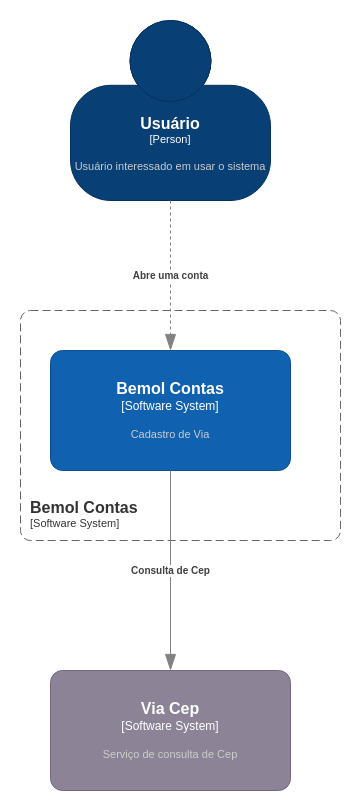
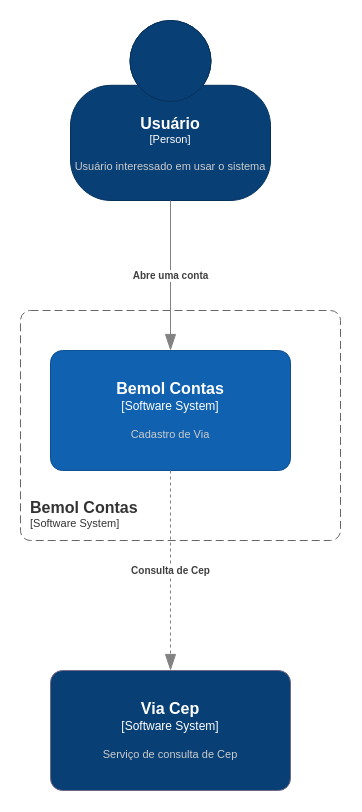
- <mxCell id="6" value="&lt;div style=&quot;text-align: left&quot;&gt;&lt;div style=&quot;text-align: center&quot;&gt;&lt;b&gt;Abre uma conta&lt;/b&gt;&lt;/div&gt;" style="endArrow=blockThin;html=1;fontSize=10;fontColor=#404040;strokeWidth=1;endFill=1;strokeColor=#828282;elbow=vertical;metaEdit=1;endSize=14;startSize=14;jumpStyle=arc;jumpSize=16;rounded=0;edgeStyle=orthogonalEdgeStyle;exitX=0.5;exitY=1;exitDx=0;exitDy=0;exitPerimeter=0;entryX=0.5;entryY=0;entryDx=0;entryDy=0;entryPerimeter=0;dashed=1;" parent="1" source="2" target="3" edge="1"><mxGeometry width="240" relative="1" as="geometry"><mxPoint x="160" y="360" as="sourcePoint" /><mxPoint x="400" y="360" as="targetPoint" /></mxGeometry></mxCell>
+ <mxCell id="6" value="&lt;div style=&quot;text-align: left&quot;&gt;&lt;div style=&quot;text-align: center&quot;&gt;&lt;b&gt;Abre uma conta&lt;/b&gt;&lt;/div&gt;" style="endArrow=blockThin;html=1;fontSize=10;fontColor=#404040;strokeWidth=1;endFill=1;strokeColor=#828282;elbow=vertical;metaEdit=1;endSize=14;startSize=14;jumpStyle=arc;jumpSize=16;rounded=0;edgeStyle=orthogonalEdgeStyle;exitX=0.5;exitY=1;exitDx=0;exitDy=0;exitPerimeter=0;entryX=0.5;entryY=0;entryDx=0;entryDy=0;entryPerimeter=0;" parent="1" source="2" target="3" edge="1"><mxGeometry width="240" relative="1" as="geometry"><mxPoint x="160" y="360" as="sourcePoint" /><mxPoint x="400" y="360" as="targetPoint" /></mxGeometry></mxCell>
- <mxCell id="7" value="&lt;div style=&quot;text-align: left&quot;&gt;&lt;div style=&quot;text-align: center&quot;&gt;&lt;b&gt;Consulta de Cep&lt;/b&gt;&lt;/div&gt;" style="endArrow=blockThin;html=1;fontSize=10;fontColor=#404040;strokeWidth=1;endFill=1;strokeColor=#828282;elbow=vertical;metaEdit=1;endSize=14;startSize=14;jumpStyle=arc;jumpSize=16;rounded=0;edgeStyle=orthogonalEdgeStyle;exitX=0.5;exitY=1;exitDx=0;exitDy=0;exitPerimeter=0;entryX=0.5;entryY=0;entryDx=0;entryDy=0;entryPerimeter=0;" edge="1" parent="1" source="3" target="4"><mxGeometry width="240" relative="1" as="geometry"><mxPoint x="150" y="580" as="sourcePoint" /><mxPoint x="390" y="580" as="targetPoint" /></mxGeometry></mxCell>
+ <mxCell id="7" value="&lt;div style=&quot;text-align: left&quot;&gt;&lt;div style=&quot;text-align: center&quot;&gt;&lt;b&gt;Consulta de Cep&lt;/b&gt;&lt;/div&gt;" style="endArrow=blockThin;html=1;fontSize=10;fontColor=#404040;strokeWidth=1;endFill=1;strokeColor=#828282;elbow=vertical;metaEdit=1;endSize=14;startSize=14;jumpStyle=arc;jumpSize=16;rounded=0;edgeStyle=orthogonalEdgeStyle;exitX=0.5;exitY=1;exitDx=0;exitDy=0;exitPerimeter=0;entryX=0.5;entryY=0;entryDx=0;entryDy=0;entryPerimeter=0;dashed=1;" edge="1" parent="1" source="3" target="4"><mxGeometry width="240" relative="1" as="geometry"><mxPoint x="150" y="580" as="sourcePoint" /><mxPoint x="390" y="580" as="targetPoint" /></mxGeometry></mxCell>
- <mxCell id="4" value="&lt;font style=&quot;font-size: 16px&quot;&gt;&lt;b&gt;Via Cep&lt;/b&gt;&lt;/font&gt;&lt;div&gt;[Software System]&lt;/div&gt;&lt;br&gt;&lt;div&gt;&lt;font style=&quot;font-size: 11px&quot;&gt;&lt;font color=&quot;#cccccc&quot;&gt;Serviço de consulta de Cep&lt;/font&gt;&lt;/div&gt;" style="rounded=1;whiteSpace=wrap;html=1;labelBackgroundColor=none;fillColor=#8C8496;fontColor=#ffffff;align=center;arcSize=10;strokeColor=#736782;metaEdit=1;resizable=0;points=[[0.25,0,0],[0.5,0,0],[0.75,0,0],[1,0.25,0],[1,0.5,0],[1,0.75,0],[0.75,1,0],[0.5,1,0],[0.25,1,0],[0,0.75,0],[0,0.5,0],[0,0.25,0]];" parent="1" vertex="1"><mxGeometry x="50" y="670" width="240" height="120" as="geometry" /></mxCell>
+ <mxCell id="4" value="&lt;font style=&quot;font-size: 16px&quot;&gt;&lt;b&gt;Via Cep&lt;/b&gt;&lt;/font&gt;&lt;div&gt;[Software System]&lt;/div&gt;&lt;br&gt;&lt;div&gt;&lt;font style=&quot;font-size: 11px&quot;&gt;&lt;font color=&quot;#cccccc&quot;&gt;Serviço de consulta de Cep&lt;/font&gt;&lt;/div&gt;" style="rounded=1;whiteSpace=wrap;html=1;labelBackgroundColor=none;fillColor=#083f75;fontColor=#ffffff;align=center;arcSize=10;strokeColor=#736782;metaEdit=1;resizable=0;points=[[0.25,0,0],[0.5,0,0],[0.75,0,0],[1,0.25,0],[1,0.5,0],[1,0.75,0],[0.75,1,0],[0.5,1,0],[0.25,1,0],[0,0.75,0],[0,0.5,0],[0,0.25,0]];" parent="1" vertex="1"><mxGeometry x="50" y="670" width="240" height="120" as="geometry" /></mxCell>
